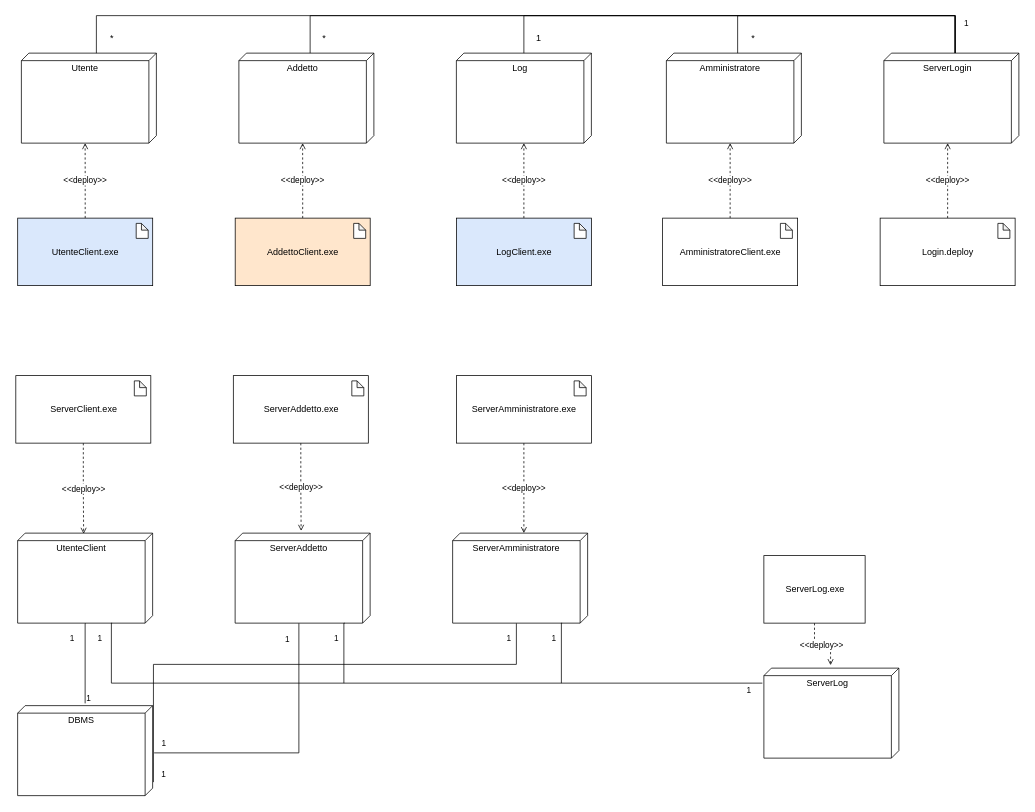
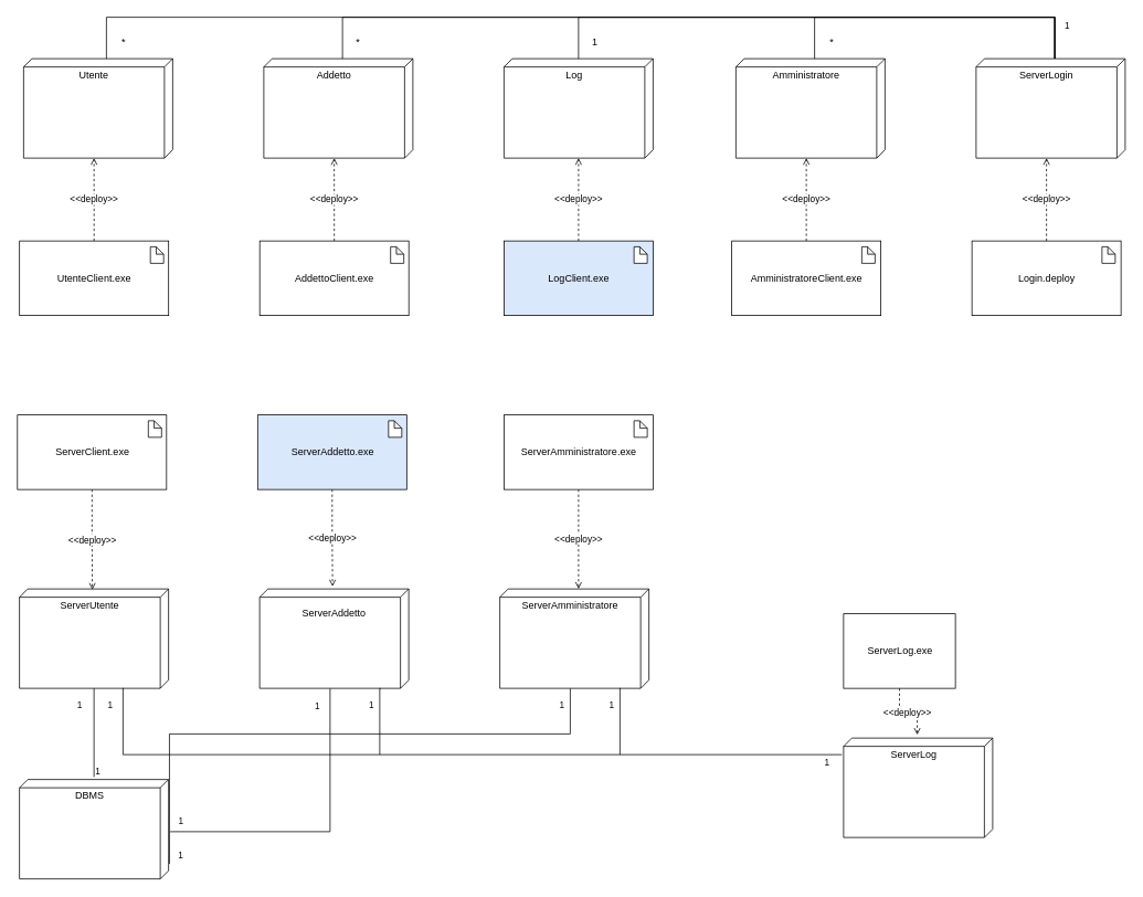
- <mxCell id="17" value="UtenteClient.exe" style="html=1;fillColor=#dae8fc;" parent="1" vertex="1"><mxGeometry x="23.088" y="290" width="180" height="90" as="geometry" /></mxCell>
+ <mxCell id="17" value="UtenteClient.exe" style="html=1;" parent="1" vertex="1"><mxGeometry x="23.088" y="290" width="180" height="90" as="geometry" /></mxCell>
- <mxCell id="20" value="AddettoClient.exe" style="html=1;fillColor=#ffe6cc;" parent="1" vertex="1"><mxGeometry x="313.088" y="290" width="180" height="90" as="geometry" /></mxCell>
+ <mxCell id="20" value="AddettoClient.exe" style="html=1;" parent="1" vertex="1"><mxGeometry x="313.088" y="290" width="180" height="90" as="geometry" /></mxCell>
- <mxCell id="35" value="ServerAddetto.exe" style="html=1;" parent="1" vertex="1"><mxGeometry x="310.588" y="500" width="180" height="90" as="geometry" /></mxCell>
+ <mxCell id="35" value="ServerAddetto.exe" style="html=1;fillColor=#dae8fc;" parent="1" vertex="1"><mxGeometry x="310.588" y="500" width="180" height="90" as="geometry" /></mxCell>
- <mxCell id="44" value="UtenteClient" style="text;html=1;strokeColor=none;fillColor=none;align=center;verticalAlign=middle;whiteSpace=wrap;rounded=0;" parent="1" vertex="1"><mxGeometry x="23" y="720" width="170" height="20" as="geometry" /></mxCell>
+ <mxCell id="44" value="ServerUtente" style="text;html=1;strokeColor=none;fillColor=none;align=center;verticalAlign=middle;whiteSpace=wrap;rounded=0;" parent="1" vertex="1"><mxGeometry x="23" y="720" width="170" height="20" as="geometry" /></mxCell>
- <mxCell id="47" value="ServerAddetto" style="text;html=1;strokeColor=none;fillColor=none;align=center;verticalAlign=middle;whiteSpace=wrap;rounded=0;" parent="1" vertex="1"><mxGeometry x="313" y="720" width="170" height="20" as="geometry" /></mxCell>
+ <mxCell id="47" value="ServerAddetto" style="text;html=1;strokeColor=none;fillColor=none;align=center;verticalAlign=middle;whiteSpace=wrap;rounded=0;" parent="1" vertex="1"><mxGeometry x="318" y="730" width="170" height="20" as="geometry" /></mxCell>
